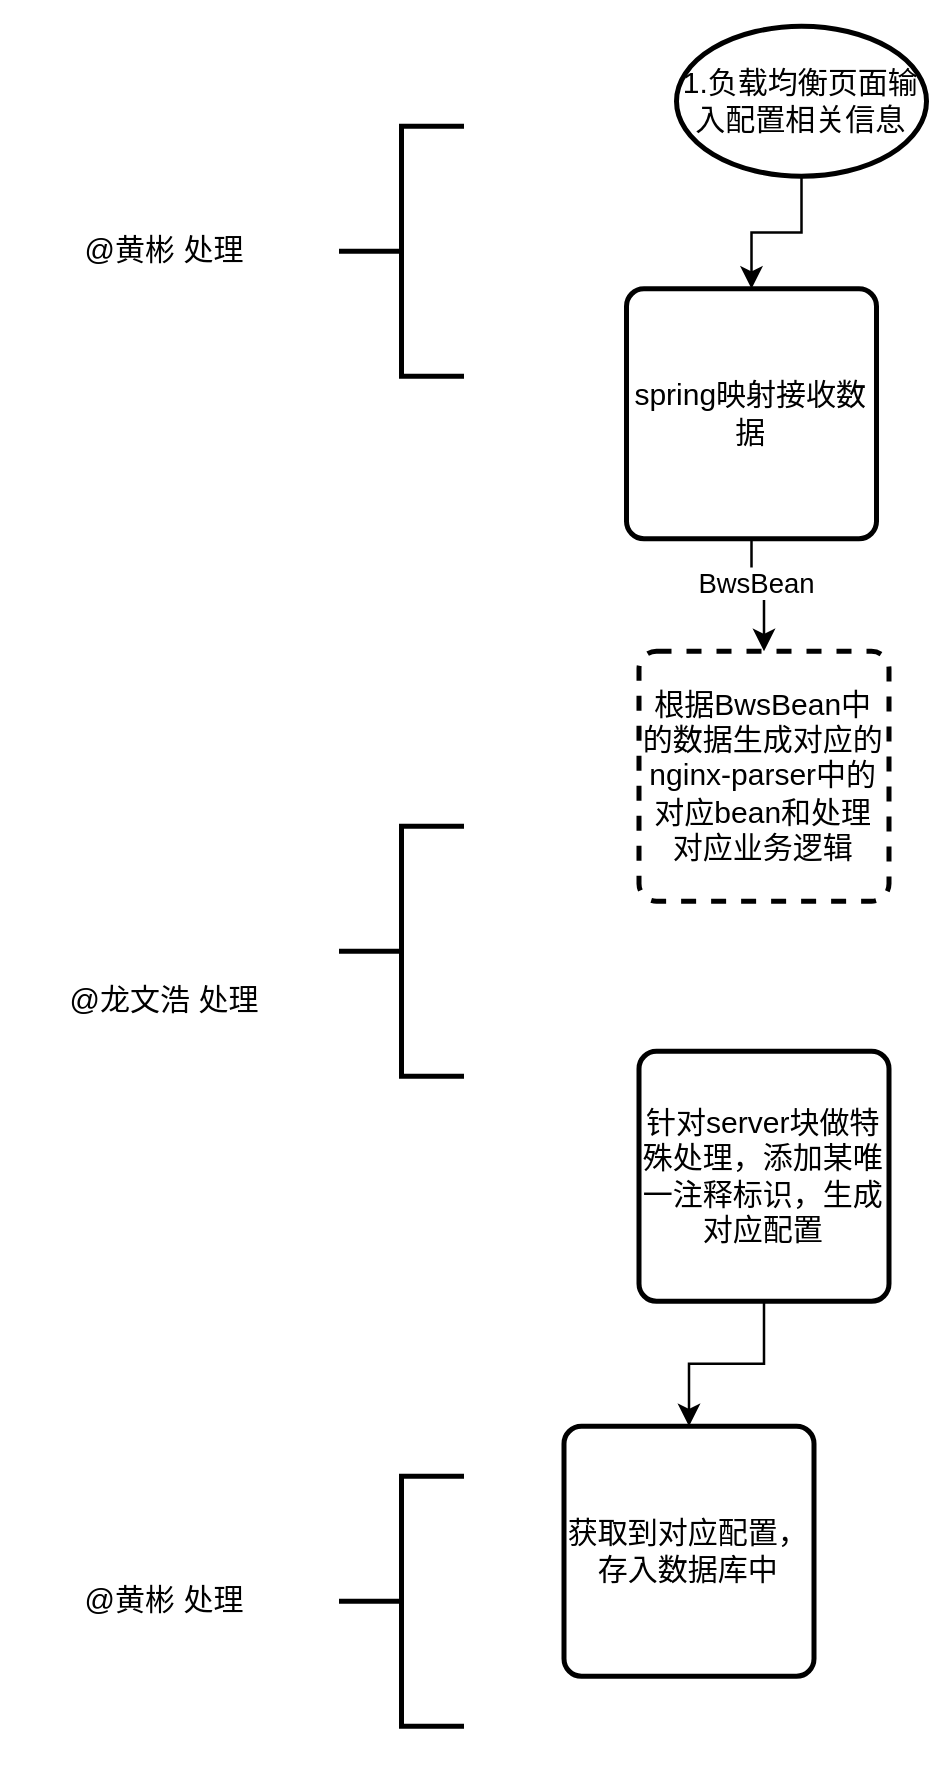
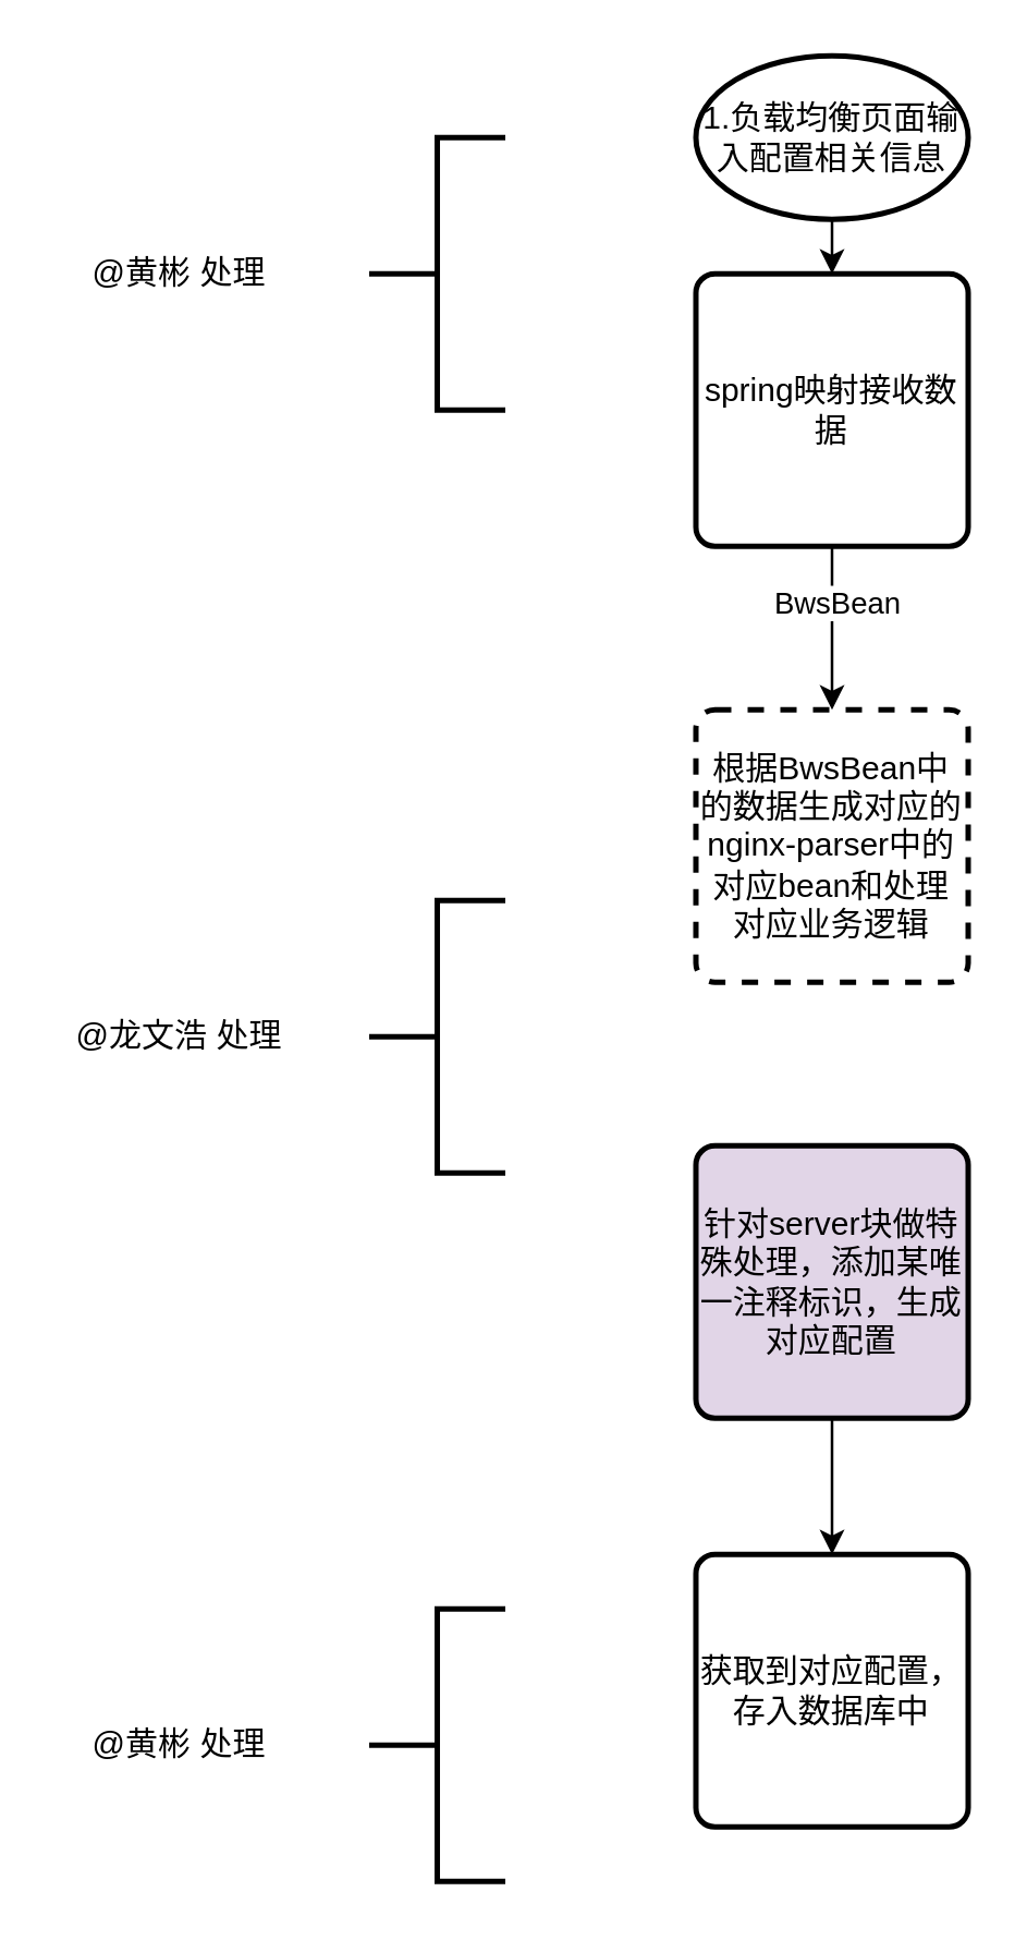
- <mxCell id="3" value="1.负载均衡页面输入配置相关信息" style="strokeWidth=2;html=1;shape=mxgraph.flowchart.start_1;whiteSpace=wrap;" vertex="1" parent="1"><mxGeometry x="270" y="10" width="100" height="60" as="geometry" /></mxCell>
+ <mxCell id="3" value="1.负载均衡页面输入配置相关信息" style="strokeWidth=2;html=1;shape=mxgraph.flowchart.start_1;whiteSpace=wrap;" vertex="1" parent="1"><mxGeometry x="255" y="20" width="100" height="60" as="geometry" /></mxCell>
- <mxCell id="6" value="spring映射接收数据" style="rounded=1;whiteSpace=wrap;html=1;absoluteArcSize=1;arcSize=14;strokeWidth=2;" vertex="1" parent="1"><mxGeometry x="250" y="115" width="100" height="100" as="geometry" /></mxCell>
+ <mxCell id="6" value="spring映射接收数据" style="rounded=1;whiteSpace=wrap;html=1;absoluteArcSize=1;arcSize=14;strokeWidth=2;" vertex="1" parent="1"><mxGeometry x="255" y="100" width="100" height="100" as="geometry" /></mxCell>
- <mxCell id="14" value="@龙文浩 处理" style="text;html=1;align=center;verticalAlign=middle;resizable=0;points=[];autosize=1;strokeColor=none;" vertex="1" parent="1"><mxGeometry x="20" y="390" width="90" height="20" as="geometry" /></mxCell>
+ <mxCell id="14" value="@龙文浩 处理" style="text;html=1;align=center;verticalAlign=middle;resizable=0;points=[];autosize=1;strokeColor=none;" vertex="1" parent="1"><mxGeometry x="20" y="370" width="90" height="20" as="geometry" /></mxCell>
- <mxCell id="11" value="针对server块做特殊处理，添加某唯一注释标识，生成对应配置" style="rounded=1;whiteSpace=wrap;html=1;absoluteArcSize=1;arcSize=14;strokeWidth=2;" vertex="1" parent="1"><mxGeometry x="255" y="420" width="100" height="100" as="geometry" /></mxCell>
+ <mxCell id="11" value="针对server块做特殊处理，添加某唯一注释标识，生成对应配置" style="rounded=1;whiteSpace=wrap;html=1;absoluteArcSize=1;arcSize=14;strokeWidth=2;fillColor=#e1d5e7;" vertex="1" parent="1"><mxGeometry x="255" y="420" width="100" height="100" as="geometry" /></mxCell>
- <mxCell id="12" value="获取到对应配置，存入数据库中" style="rounded=1;whiteSpace=wrap;html=1;absoluteArcSize=1;arcSize=14;strokeWidth=2;" vertex="1" parent="1"><mxGeometry x="225" y="570" width="100" height="100" as="geometry" /></mxCell>
+ <mxCell id="12" value="获取到对应配置，存入数据库中" style="rounded=1;whiteSpace=wrap;html=1;absoluteArcSize=1;arcSize=14;strokeWidth=2;" vertex="1" parent="1"><mxGeometry x="255" y="570" width="100" height="100" as="geometry" /></mxCell>
